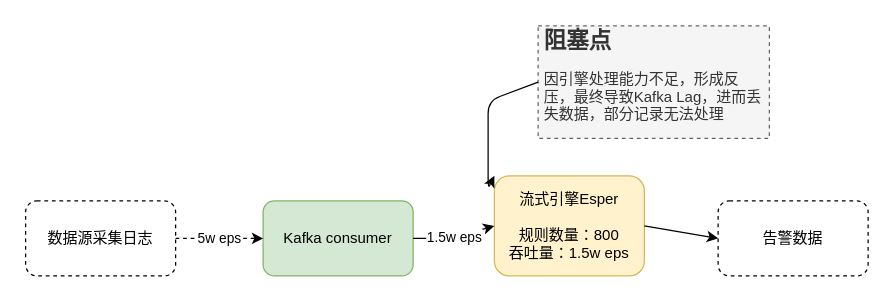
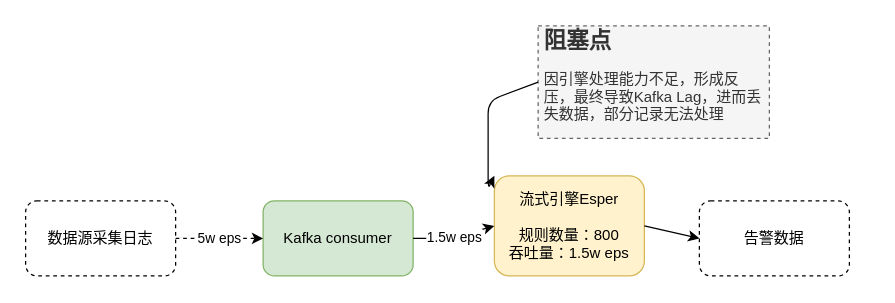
- <mxCell id="6" value="告警数据" style="rounded=1;whiteSpace=wrap;html=1;dashed=1;" vertex="1" parent="1"><mxGeometry x="574" y="160" width="120" height="60" as="geometry" /></mxCell>
+ <mxCell id="6" value="告警数据" style="rounded=1;whiteSpace=wrap;html=1;dashed=1;" vertex="1" parent="1"><mxGeometry x="559" y="160" width="120" height="60" as="geometry" /></mxCell>
